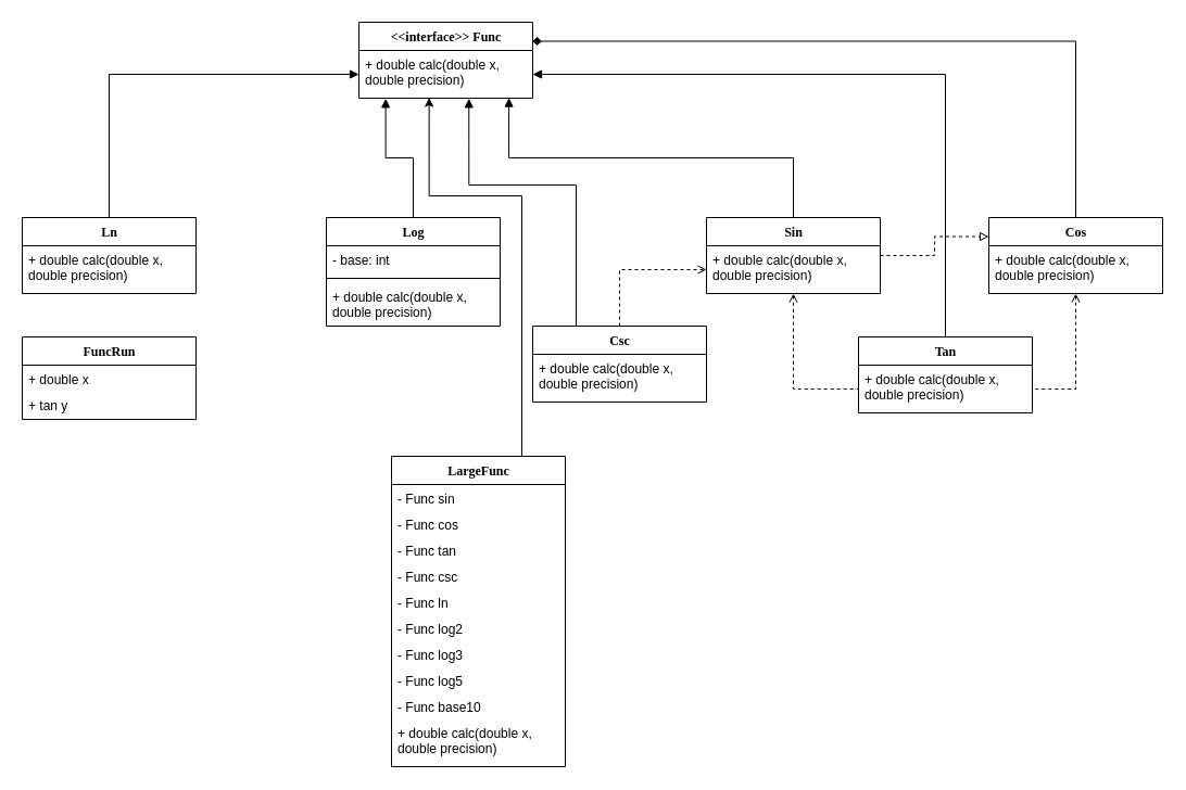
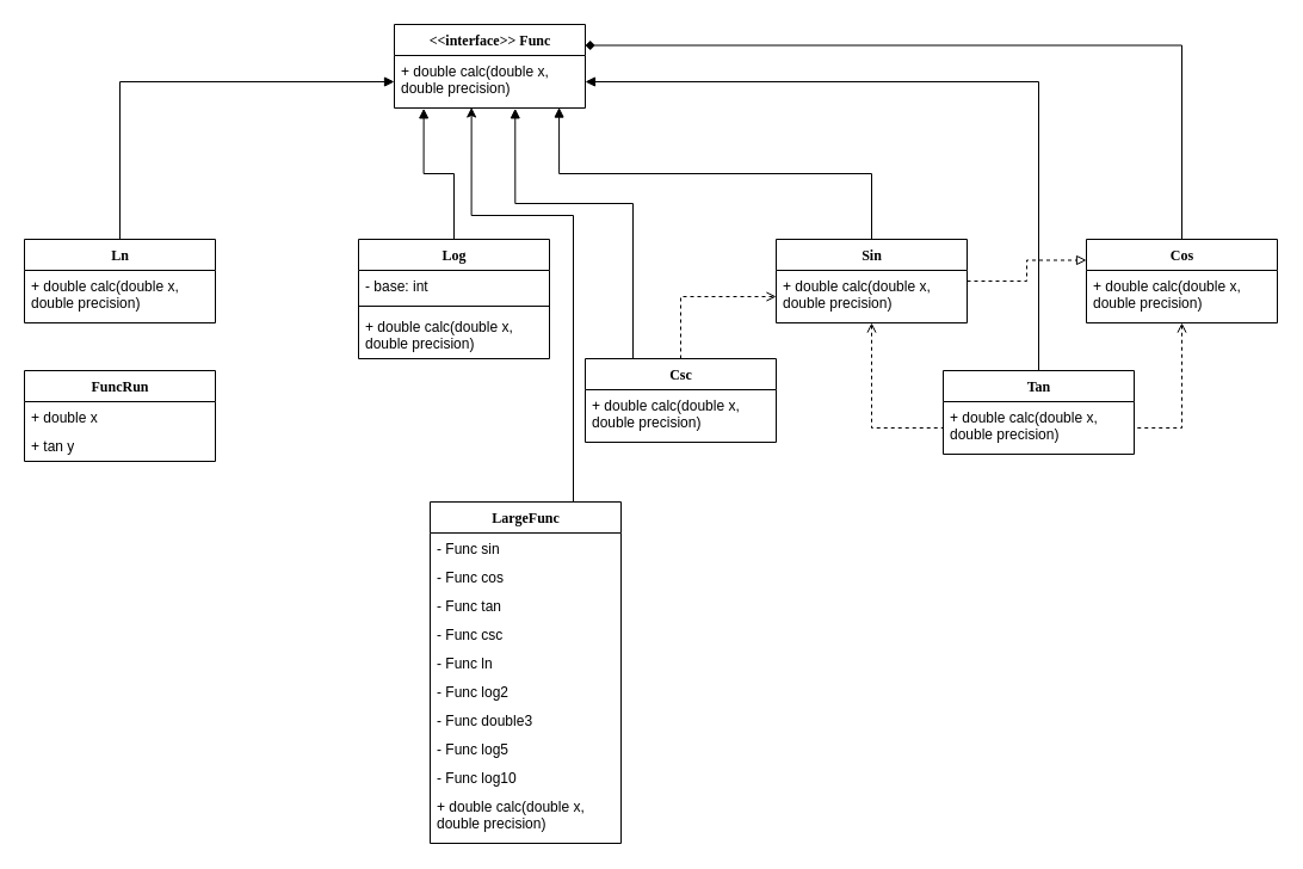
- <mxCell id="46" value="&lt;div&gt;- Func log3&lt;/div&gt;" style="text;html=1;strokeColor=none;fillColor=none;align=left;verticalAlign=top;spacingLeft=4;spacingRight=4;whiteSpace=wrap;overflow=hidden;rotatable=0;points=[[0,0.5],[1,0.5]];portConstraint=eastwest;" vertex="1" parent="38"><mxGeometry y="170" width="160" height="24" as="geometry" /></mxCell>
+ <mxCell id="46" value="&lt;div&gt;- Func double3&lt;/div&gt;" style="text;html=1;strokeColor=none;fillColor=none;align=left;verticalAlign=top;spacingLeft=4;spacingRight=4;whiteSpace=wrap;overflow=hidden;rotatable=0;points=[[0,0.5],[1,0.5]];portConstraint=eastwest;" vertex="1" parent="38"><mxGeometry y="170" width="160" height="24" as="geometry" /></mxCell>
- <mxCell id="48" value="&lt;div&gt;- Func base10&lt;/div&gt;" style="text;html=1;strokeColor=none;fillColor=none;align=left;verticalAlign=top;spacingLeft=4;spacingRight=4;whiteSpace=wrap;overflow=hidden;rotatable=0;points=[[0,0.5],[1,0.5]];portConstraint=eastwest;" vertex="1" parent="38"><mxGeometry y="218" width="160" height="24" as="geometry" /></mxCell>
+ <mxCell id="48" value="&lt;div&gt;- Func log10&lt;/div&gt;" style="text;html=1;strokeColor=none;fillColor=none;align=left;verticalAlign=top;spacingLeft=4;spacingRight=4;whiteSpace=wrap;overflow=hidden;rotatable=0;points=[[0,0.5],[1,0.5]];portConstraint=eastwest;" vertex="1" parent="38"><mxGeometry y="218" width="160" height="24" as="geometry" /></mxCell>
